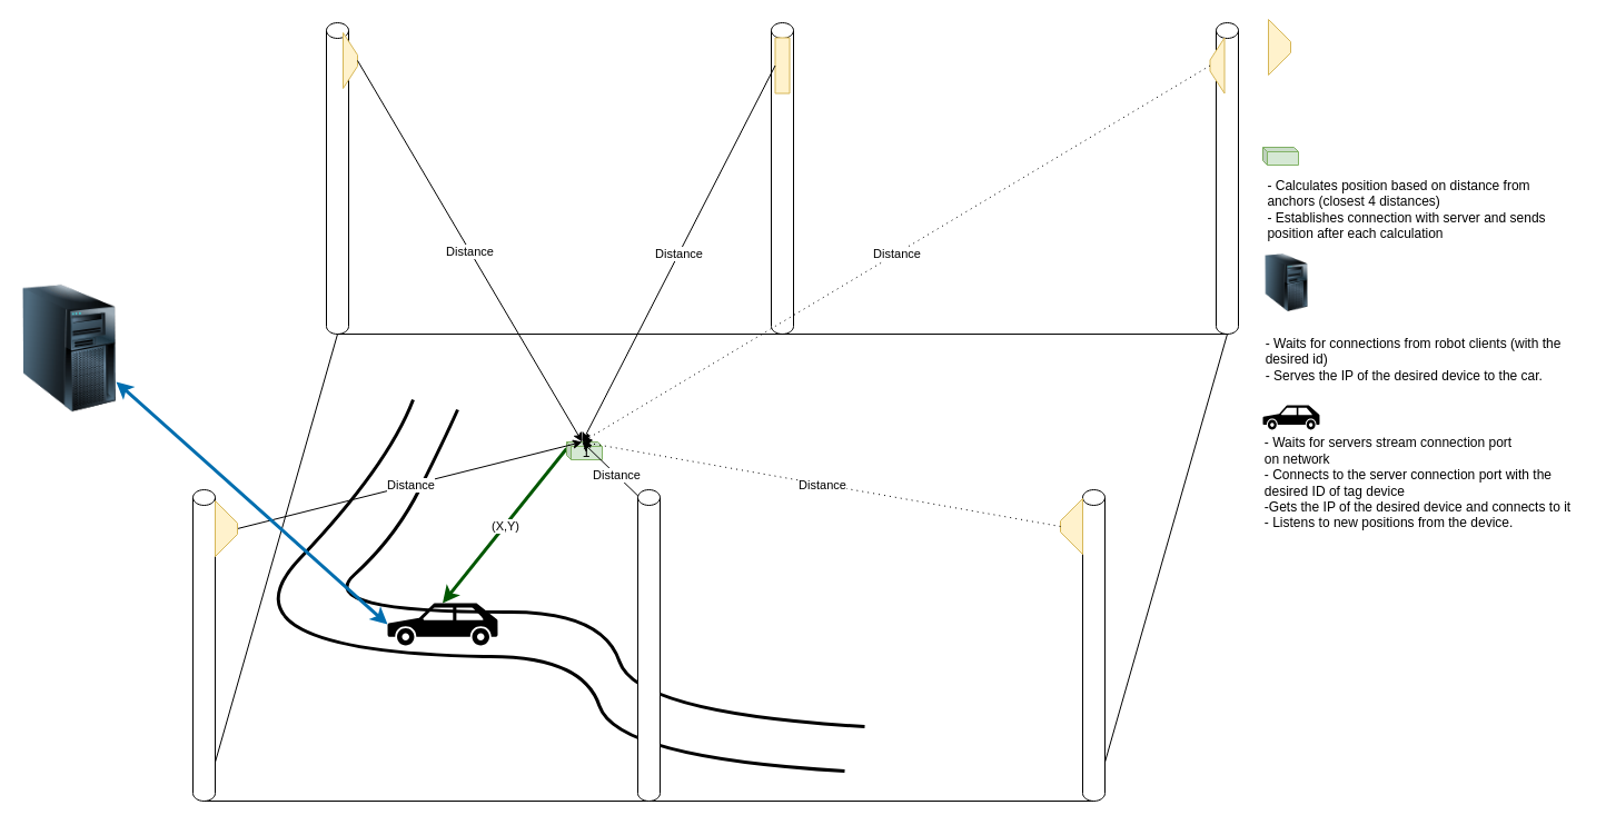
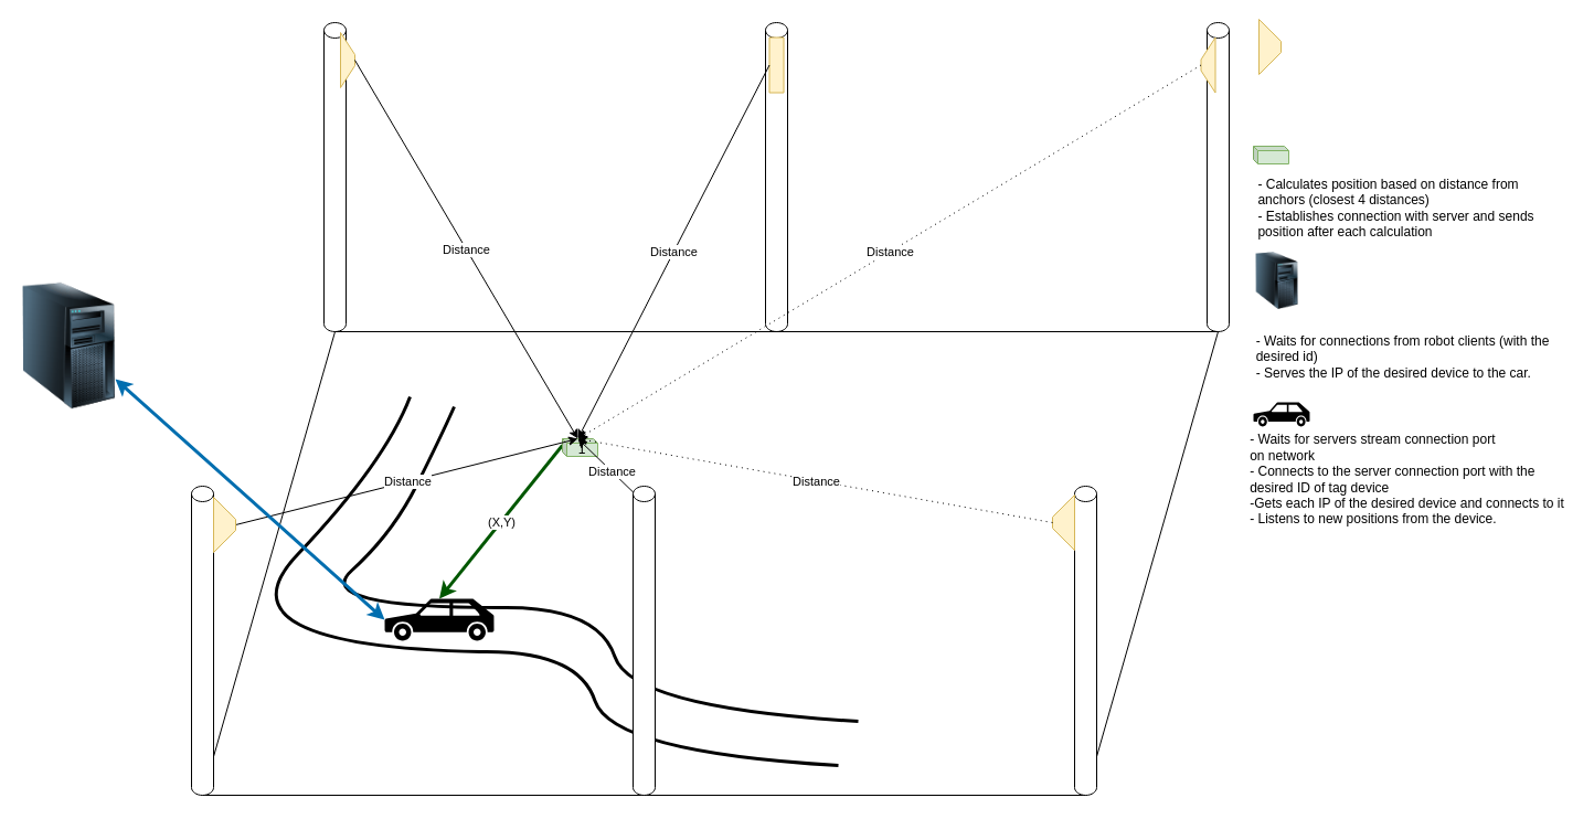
- <mxCell id="45" value="&lt;div align=&quot;justify&quot;&gt;- Waits for servers stream connection port &lt;br&gt;&lt;/div&gt;&lt;div align=&quot;justify&quot;&gt;on network&lt;/div&gt;&lt;div align=&quot;justify&quot;&gt;- Connects to the server connection port with the &lt;br&gt;&lt;/div&gt;&lt;div align=&quot;justify&quot;&gt;desired ID of tag device&lt;/div&gt;&lt;div align=&quot;justify&quot;&gt;-Gets the IP of the desired device and connects to it&lt;br&gt;&lt;/div&gt;&lt;div align=&quot;justify&quot;&gt;- Listens to new positions from the device.&lt;br&gt;&lt;/div&gt;" style="text;html=1;align=center;verticalAlign=middle;resizable=0;points=[];autosize=1;strokeColor=none;fillColor=none;" parent="1" vertex="1"><mxGeometry x="1125" y="385" width="297" height="98" as="geometry" /></mxCell>
+ <mxCell id="45" value="&lt;div align=&quot;justify&quot;&gt;- Waits for servers stream connection port &lt;br&gt;&lt;/div&gt;&lt;div align=&quot;justify&quot;&gt;on network&lt;/div&gt;&lt;div align=&quot;justify&quot;&gt;- Connects to the server connection port with the &lt;br&gt;&lt;/div&gt;&lt;div align=&quot;justify&quot;&gt;desired ID of tag device&lt;/div&gt;&lt;div align=&quot;justify&quot;&gt;-Gets each IP of the desired device and connects to it&lt;br&gt;&lt;/div&gt;&lt;div align=&quot;justify&quot;&gt;- Listens to new positions from the device.&lt;br&gt;&lt;/div&gt;" style="text;html=1;align=center;verticalAlign=middle;resizable=0;points=[];autosize=1;strokeColor=none;fillColor=none;" parent="1" vertex="1"><mxGeometry x="1125" y="385" width="297" height="98" as="geometry" /></mxCell>
